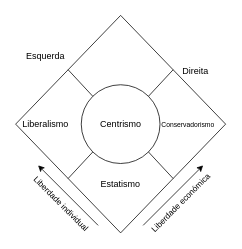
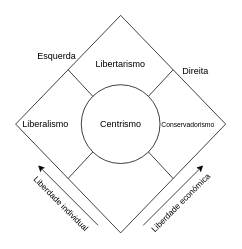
- <mxCell id="16" value="Esquerda" style="text;html=1;strokeColor=none;fillColor=none;align=center;verticalAlign=middle;whiteSpace=wrap;rounded=0;" vertex="1" parent="1"><mxGeometry x="30" y="60" width="60" height="30" as="geometry" /></mxCell>
+ <mxCell id="16" value="Esquerda" style="text;html=1;strokeColor=none;fillColor=none;align=center;verticalAlign=middle;whiteSpace=wrap;rounded=0;" vertex="1" parent="1"><mxGeometry x="45" y="60" width="60" height="30" as="geometry" /></mxCell>
+ <mxCell id="10" value="Libertarismo" style="text;html=1;strokeColor=none;fillColor=none;align=center;verticalAlign=middle;whiteSpace=wrap;rounded=0;" vertex="1" parent="1"><mxGeometry x="130" y="70" width="60" height="30" as="geometry" /></mxCell>
- <mxCell id="11" value="Estatismo" style="text;html=1;strokeColor=none;fillColor=none;align=center;verticalAlign=middle;whiteSpace=wrap;rounded=0;" vertex="1" parent="1"><mxGeometry x="130" y="230" width="60" height="30" as="geometry" /></mxCell>
